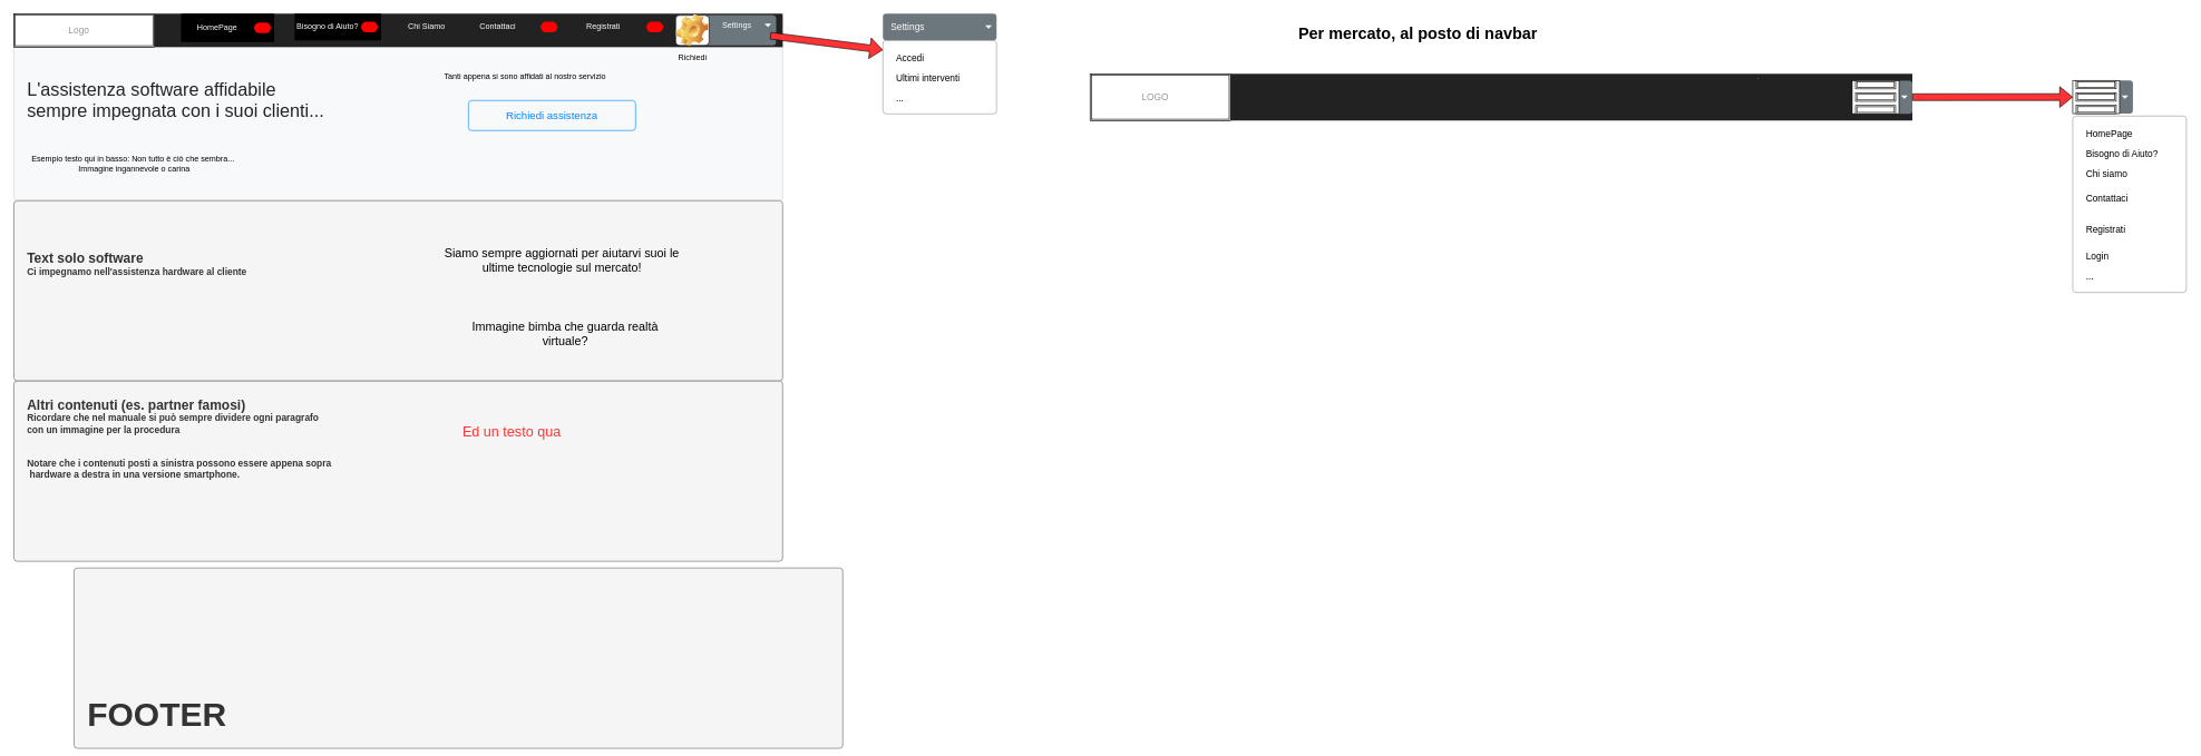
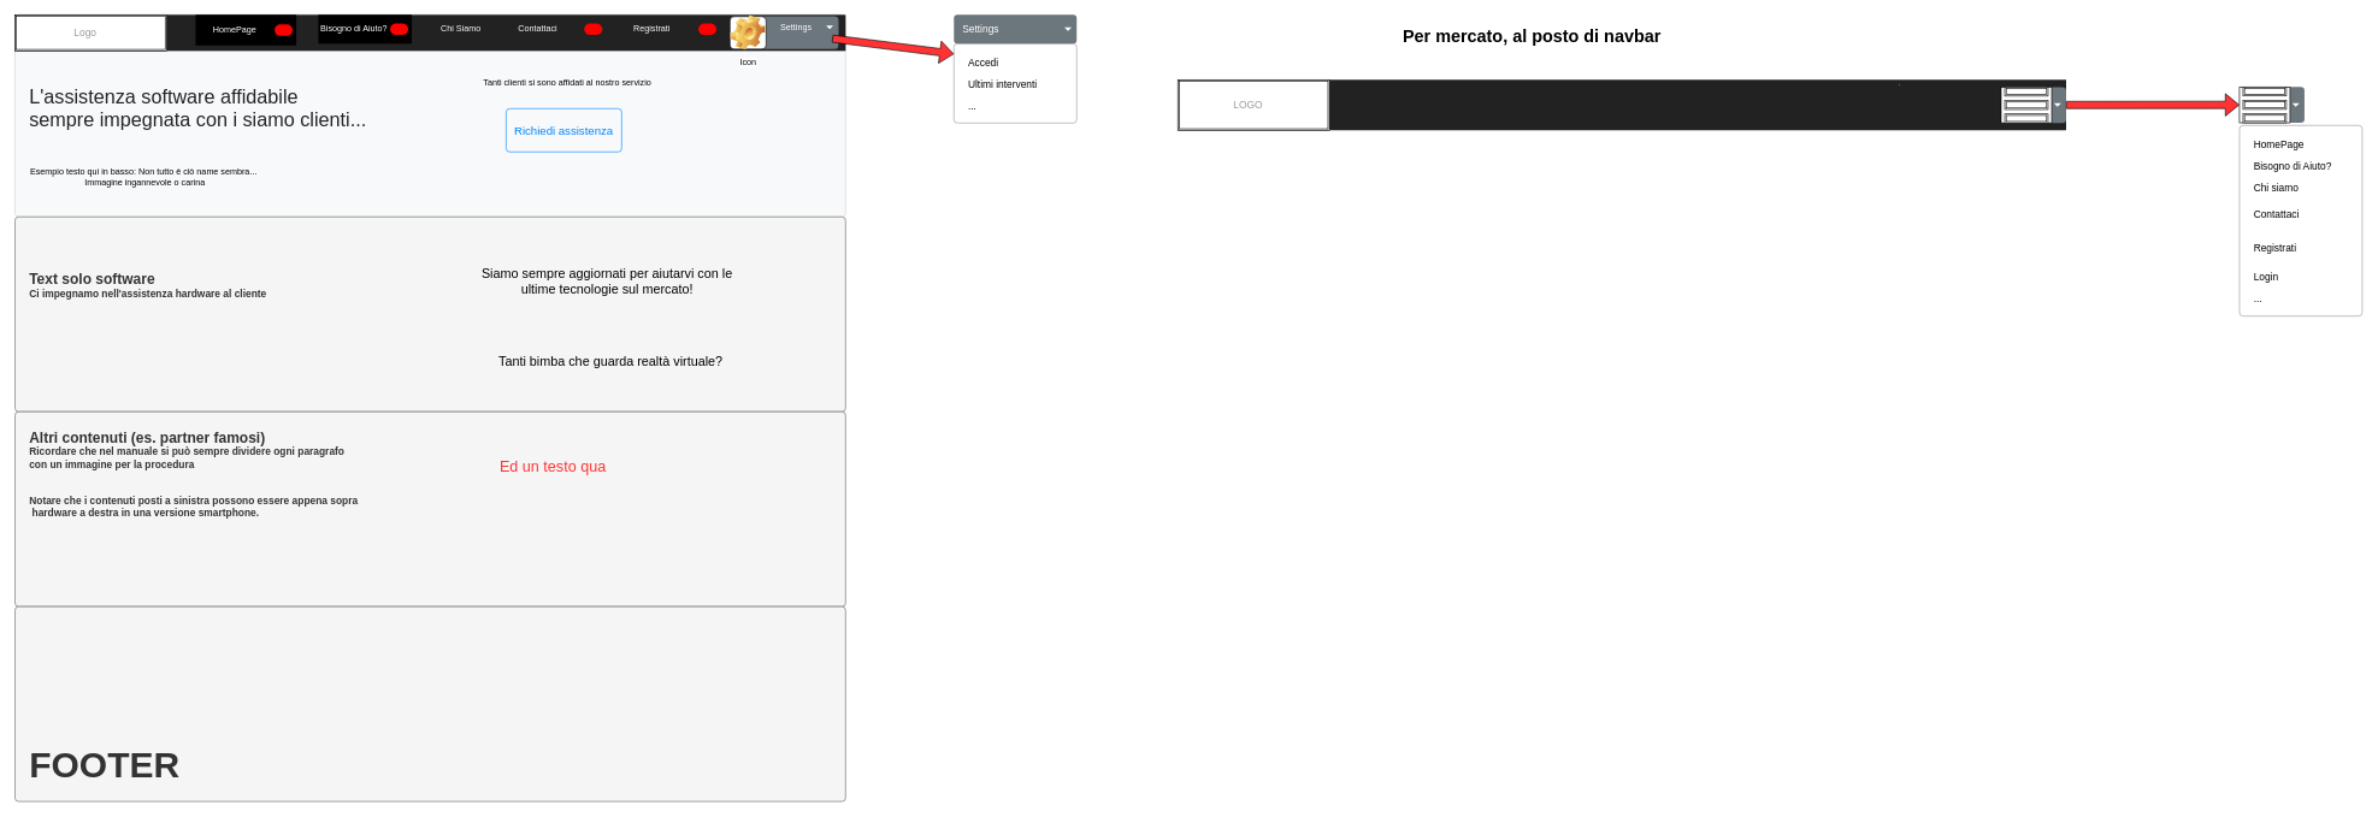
- <mxCell id="26" value="Richiedi" style="icon;html=1;image=img/clipart/Gear_128x128.png" vertex="1" parent="21"><mxGeometry width="50" height="45" as="geometry" /></mxCell>
+ <mxCell id="26" value="Icon" style="icon;html=1;image=img/clipart/Gear_128x128.png" vertex="1" parent="21"><mxGeometry width="50" height="45" as="geometry" /></mxCell>
- <mxCell id="6" value="&lt;font color=&quot;#000000&quot;&gt;Tanti appena si sono affidati al nostro servizio&lt;/font&gt;" style="text;html=1;strokeColor=none;fillColor=none;align=center;verticalAlign=middle;whiteSpace=wrap;rounded=0;fontColor=#FFFFFF;" vertex="1" parent="3"><mxGeometry x="630" y="90" width="270" height="10" as="geometry" /></mxCell>
+ <mxCell id="6" value="&lt;font color=&quot;#000000&quot;&gt;Tanti clienti si sono affidati al nostro servizio&lt;/font&gt;" style="text;html=1;strokeColor=none;fillColor=none;align=center;verticalAlign=middle;whiteSpace=wrap;rounded=0;fontColor=#FFFFFF;" vertex="1" parent="3"><mxGeometry x="630" y="90" width="270" height="10" as="geometry" /></mxCell>
- <mxCell id="5" value="Richiedi assistenza" style="html=1;shadow=0;dashed=0;shape=mxgraph.bootstrap.rrect;rSize=5;strokeColor=#0085FC;strokeWidth=1;fillColor=none;fontColor=#0085FC;whiteSpace=wrap;align=center;verticalAlign=middle;spacingLeft=0;fontStyle=0;fontSize=16;spacing=5;" vertex="1" parent="3"><mxGeometry x="680" y="130" width="250" height="45" as="geometry" /></mxCell>
+ <mxCell id="5" value="Richiedi assistenza" style="html=1;shadow=0;dashed=0;shape=mxgraph.bootstrap.rrect;rSize=5;strokeColor=#0085FC;strokeWidth=1;fillColor=none;fontColor=#0085FC;whiteSpace=wrap;align=center;verticalAlign=middle;spacingLeft=0;fontStyle=0;fontSize=16;spacing=5;" vertex="1" parent="3"><mxGeometry x="680" y="130" width="160" height="60" as="geometry" /></mxCell>
- <mxCell id="7" value="&lt;font color=&quot;#000000&quot;&gt;Esempio testo qui in basso: Non tutto è ciò che sembra...&amp;nbsp; Immagine ingannevole o carina&lt;/font&gt;" style="text;html=1;strokeColor=none;fillColor=none;align=center;verticalAlign=middle;whiteSpace=wrap;rounded=0;fontColor=#FFFFFF;" vertex="1" parent="3"><mxGeometry y="160" width="360" height="130" as="geometry" /></mxCell>
+ <mxCell id="7" value="&lt;font color=&quot;#000000&quot;&gt;Esempio testo qui in basso: Non tutto è ciò name sembra...&amp;nbsp; Immagine ingannevole o carina&lt;/font&gt;" style="text;html=1;strokeColor=none;fillColor=none;align=center;verticalAlign=middle;whiteSpace=wrap;rounded=0;fontColor=#FFFFFF;" vertex="1" parent="3"><mxGeometry y="160" width="360" height="130" as="geometry" /></mxCell>
- <mxCell id="3" value="&lt;font style=&quot;font-size: 27px&quot;&gt;&lt;font style=&quot;font-size: 27px&quot;&gt;L'assistenza software affidabile&lt;br&gt;sempre impegnata con i suoi clienti...&lt;/font&gt;&lt;br&gt;&lt;br&gt;&lt;br&gt;&lt;br&gt;&lt;/font&gt;" style="html=1;shadow=0;dashed=0;shape=mxgraph.bootstrap.rrect;rSize=5;strokeColor=#D2D3D4;html=1;whiteSpace=wrap;fillColor=#F8F9FA;fontColor=#212529;verticalAlign=bottom;align=left;spacing=20;spacingBottom=0;fontSize=14;" vertex="1" parent="1"><mxGeometry x="20" y="20" width="1150" height="280" as="geometry" /></mxCell>
+ <mxCell id="3" value="&lt;font style=&quot;font-size: 27px&quot;&gt;&lt;font style=&quot;font-size: 27px&quot;&gt;L'assistenza software affidabile&lt;br&gt;sempre impegnata con i siamo clienti...&lt;/font&gt;&lt;br&gt;&lt;br&gt;&lt;br&gt;&lt;br&gt;&lt;/font&gt;" style="html=1;shadow=0;dashed=0;shape=mxgraph.bootstrap.rrect;rSize=5;strokeColor=#D2D3D4;html=1;whiteSpace=wrap;fillColor=#F8F9FA;fontColor=#212529;verticalAlign=bottom;align=left;spacing=20;spacingBottom=0;fontSize=14;" vertex="1" parent="1"><mxGeometry x="20" y="20" width="1150" height="280" as="geometry" /></mxCell>
- <mxCell id="62" value="&lt;font color=&quot;#000000&quot; style=&quot;font-size: 18px&quot;&gt;Siamo sempre aggiornati per aiutarvi suoi le ultime tecnologie sul mercato!&lt;/font&gt;" style="text;html=1;strokeColor=none;fillColor=none;align=center;verticalAlign=middle;whiteSpace=wrap;rounded=0;labelBackgroundColor=none;fontColor=#FF3333;" vertex="1" parent="1"><mxGeometry x="650" y="330" width="380" height="120" as="geometry" /></mxCell>
+ <mxCell id="62" value="&lt;font color=&quot;#000000&quot; style=&quot;font-size: 18px&quot;&gt;Siamo sempre aggiornati per aiutarvi con le ultime tecnologie sul mercato!&lt;/font&gt;" style="text;html=1;strokeColor=none;fillColor=none;align=center;verticalAlign=middle;whiteSpace=wrap;rounded=0;labelBackgroundColor=none;fontColor=#FF3333;" vertex="1" parent="1"><mxGeometry x="650" y="330" width="380" height="120" as="geometry" /></mxCell>
- <mxCell id="63" value="&lt;font color=&quot;#000000&quot; style=&quot;font-size: 18px&quot;&gt;Immagine bimba che guarda realtà virtuale?&lt;/font&gt;" style="text;html=1;strokeColor=none;fillColor=none;align=center;verticalAlign=middle;whiteSpace=wrap;rounded=0;labelBackgroundColor=none;fontColor=#FF3333;" vertex="1" parent="1"><mxGeometry x="670" y="460" width="350" height="80" as="geometry" /></mxCell>
+ <mxCell id="63" value="&lt;font color=&quot;#000000&quot; style=&quot;font-size: 18px&quot;&gt;Tanti bimba che guarda realtà virtuale?&lt;/font&gt;" style="text;html=1;strokeColor=none;fillColor=none;align=center;verticalAlign=middle;whiteSpace=wrap;rounded=0;labelBackgroundColor=none;fontColor=#FF3333;" vertex="1" parent="1"><mxGeometry x="670" y="460" width="350" height="80" as="geometry" /></mxCell>
- <mxCell id="67" value="&lt;b&gt;&lt;font style=&quot;font-size: 50px&quot;&gt;FOOTER&lt;/font&gt;&lt;br&gt;&lt;/b&gt;" style="html=1;shadow=0;dashed=0;shape=mxgraph.bootstrap.rrect;rSize=5;strokeColor=#666666;html=1;whiteSpace=wrap;fillColor=#f5f5f5;fontColor=#333333;verticalAlign=bottom;align=left;spacing=20;spacingBottom=0;fontSize=14;labelBackgroundColor=none;" vertex="1" parent="1"><mxGeometry x="110" y="850" width="1150" height="270" as="geometry" /></mxCell>
+ <mxCell id="67" value="&lt;b&gt;&lt;font style=&quot;font-size: 50px&quot;&gt;FOOTER&lt;/font&gt;&lt;br&gt;&lt;/b&gt;" style="html=1;shadow=0;dashed=0;shape=mxgraph.bootstrap.rrect;rSize=5;strokeColor=#666666;html=1;whiteSpace=wrap;fillColor=#f5f5f5;fontColor=#333333;verticalAlign=bottom;align=left;spacing=20;spacingBottom=0;fontSize=14;labelBackgroundColor=none;" vertex="1" parent="1"><mxGeometry x="20" y="840" width="1150" height="270" as="geometry" /></mxCell>
